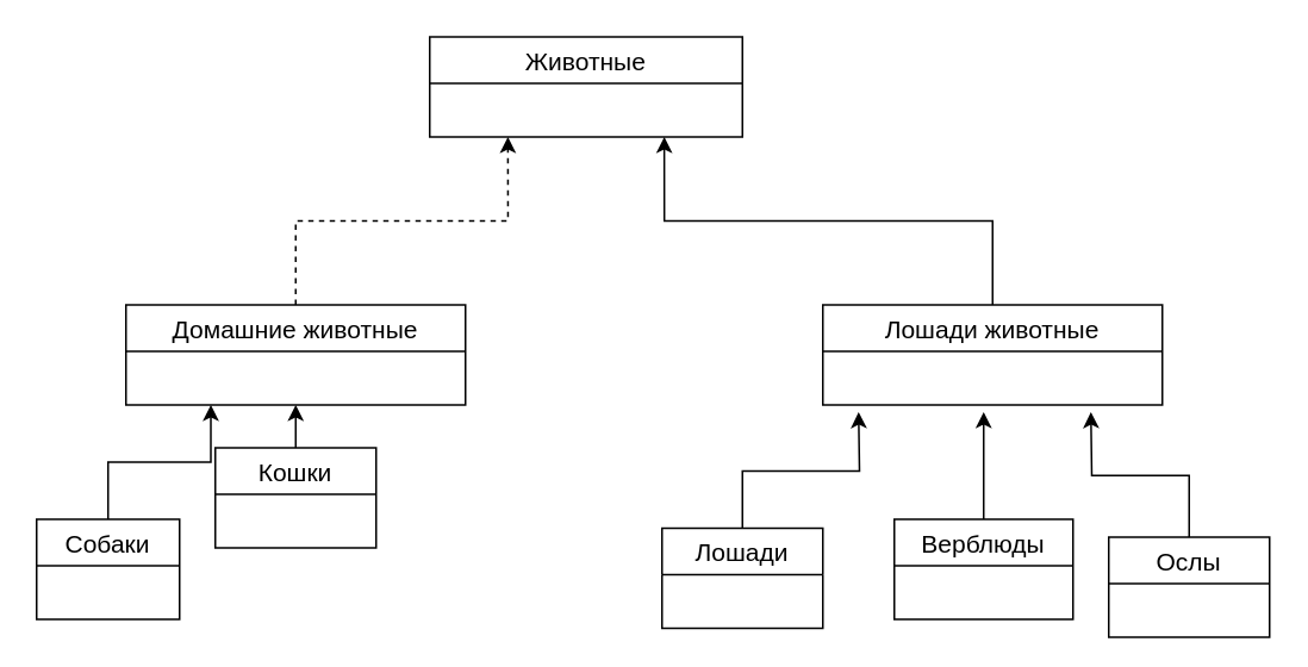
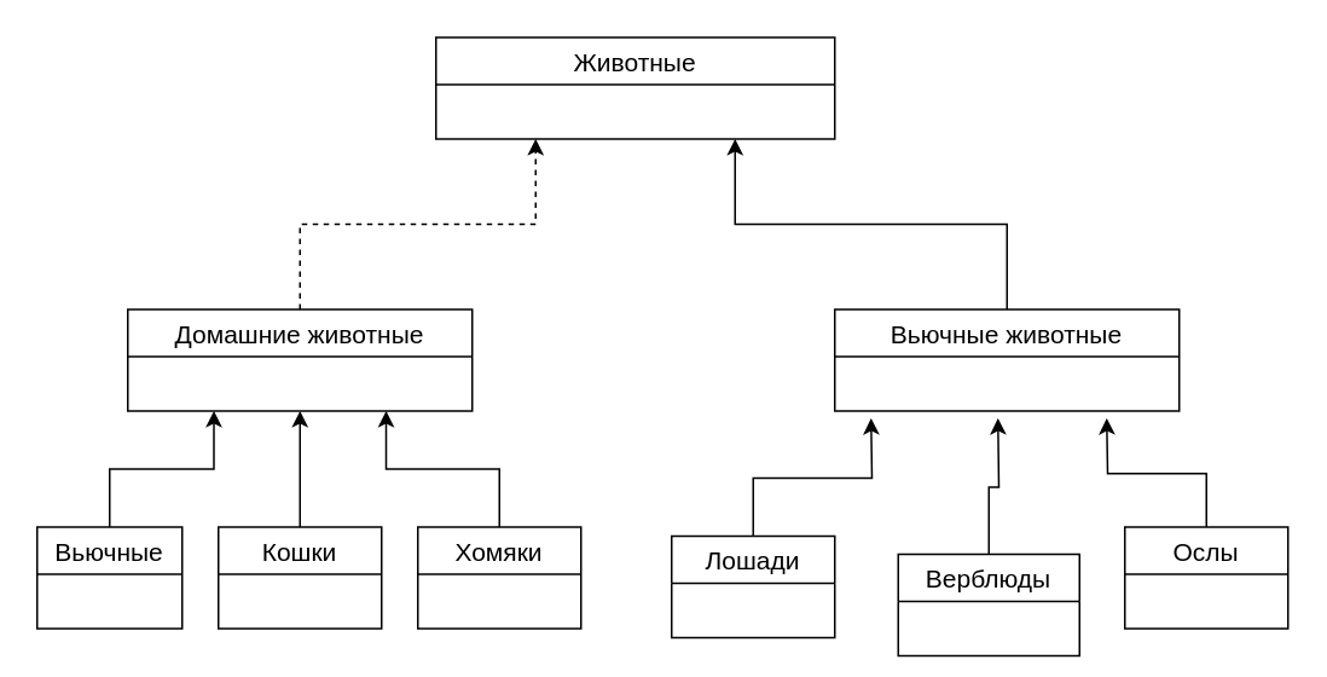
- <mxCell id="2" value="Животные" style="swimlane;fontStyle=0;childLayout=stackLayout;horizontal=1;startSize=26;horizontalStack=0;resizeParent=1;resizeParentMax=0;resizeLast=0;collapsible=1;marginBottom=0;align=center;fontSize=14;" vertex="1" parent="1"><mxGeometry x="240" y="20" width="175" height="56" as="geometry" /></mxCell>
+ <mxCell id="2" value="Животные" style="swimlane;fontStyle=0;childLayout=stackLayout;horizontal=1;startSize=26;horizontalStack=0;resizeParent=1;resizeParentMax=0;resizeLast=0;collapsible=1;marginBottom=0;align=center;fontSize=14;" vertex="1" parent="1"><mxGeometry x="240" y="20" width="220" height="56" as="geometry" /></mxCell>
- <mxCell id="6" value="Лошади животные" style="swimlane;fontStyle=0;childLayout=stackLayout;horizontal=1;startSize=26;horizontalStack=0;resizeParent=1;resizeParentMax=0;resizeLast=0;collapsible=1;marginBottom=0;align=center;fontSize=14;" vertex="1" parent="1"><mxGeometry x="460" y="170" width="190" height="56" as="geometry" /></mxCell>
+ <mxCell id="6" value="Вьючные животные" style="swimlane;fontStyle=0;childLayout=stackLayout;horizontal=1;startSize=26;horizontalStack=0;resizeParent=1;resizeParentMax=0;resizeLast=0;collapsible=1;marginBottom=0;align=center;fontSize=14;" vertex="1" parent="1"><mxGeometry x="460" y="170" width="190" height="56" as="geometry" /></mxCell>
+ <mxCell id="12" style="edgeStyle=orthogonalEdgeStyle;rounded=0;orthogonalLoop=1;jettySize=auto;html=1;exitX=0.5;exitY=0;exitDx=0;exitDy=0;entryX=0.75;entryY=1;entryDx=0;entryDy=0;" edge="1" parent="1" source="13" target="4"><mxGeometry relative="1" as="geometry" /></mxCell>
- <mxCell id="11" value="Кошки" style="swimlane;fontStyle=0;childLayout=stackLayout;horizontal=1;startSize=26;horizontalStack=0;resizeParent=1;resizeParentMax=0;resizeLast=0;collapsible=1;marginBottom=0;align=center;fontSize=14;" vertex="1" parent="1"><mxGeometry x="120" y="250" width="90" height="56" as="geometry" /></mxCell>
+ <mxCell id="11" value="Кошки" style="swimlane;fontStyle=0;childLayout=stackLayout;horizontal=1;startSize=26;horizontalStack=0;resizeParent=1;resizeParentMax=0;resizeLast=0;collapsible=1;marginBottom=0;align=center;fontSize=14;" vertex="1" parent="1"><mxGeometry x="120" y="290" width="90" height="56" as="geometry" /></mxCell>
- <mxCell id="8" value="Собаки" style="swimlane;fontStyle=0;childLayout=stackLayout;horizontal=1;startSize=26;horizontalStack=0;resizeParent=1;resizeParentMax=0;resizeLast=0;collapsible=1;marginBottom=0;align=center;fontSize=14;" vertex="1" parent="1"><mxGeometry x="20" y="290" width="80" height="56" as="geometry" /></mxCell>
+ <mxCell id="8" value="Вьючные" style="swimlane;fontStyle=0;childLayout=stackLayout;horizontal=1;startSize=26;horizontalStack=0;resizeParent=1;resizeParentMax=0;resizeLast=0;collapsible=1;marginBottom=0;align=center;fontSize=14;" vertex="1" parent="1"><mxGeometry x="20" y="290" width="80" height="56" as="geometry" /></mxCell>
+ <mxCell id="13" value="Хомяки" style="swimlane;fontStyle=0;childLayout=stackLayout;horizontal=1;startSize=26;horizontalStack=0;resizeParent=1;resizeParentMax=0;resizeLast=0;collapsible=1;marginBottom=0;align=center;fontSize=14;" vertex="1" parent="1"><mxGeometry x="230" y="290" width="90" height="56" as="geometry" /></mxCell>
- <mxCell id="17" value="Верблюды" style="swimlane;fontStyle=0;childLayout=stackLayout;horizontal=1;startSize=26;horizontalStack=0;resizeParent=1;resizeParentMax=0;resizeLast=0;collapsible=1;marginBottom=0;align=center;fontSize=14;" vertex="1" parent="1"><mxGeometry x="500" y="290" width="100" height="56" as="geometry" /></mxCell>
+ <mxCell id="17" value="Верблюды" style="swimlane;fontStyle=0;childLayout=stackLayout;horizontal=1;startSize=26;horizontalStack=0;resizeParent=1;resizeParentMax=0;resizeLast=0;collapsible=1;marginBottom=0;align=center;fontSize=14;" vertex="1" parent="1"><mxGeometry x="495" y="305" width="100" height="56" as="geometry" /></mxCell>
- <mxCell id="15" value="Ослы" style="swimlane;fontStyle=0;childLayout=stackLayout;horizontal=1;startSize=26;horizontalStack=0;resizeParent=1;resizeParentMax=0;resizeLast=0;collapsible=1;marginBottom=0;align=center;fontSize=14;" vertex="1" parent="1"><mxGeometry x="620" y="300" width="90" height="56" as="geometry" /></mxCell>
+ <mxCell id="15" value="Ослы" style="swimlane;fontStyle=0;childLayout=stackLayout;horizontal=1;startSize=26;horizontalStack=0;resizeParent=1;resizeParentMax=0;resizeLast=0;collapsible=1;marginBottom=0;align=center;fontSize=14;" vertex="1" parent="1"><mxGeometry x="620" y="290" width="90" height="56" as="geometry" /></mxCell>
